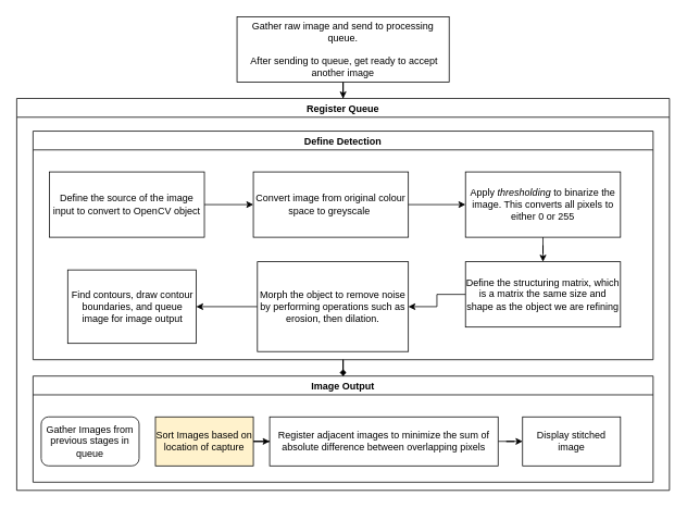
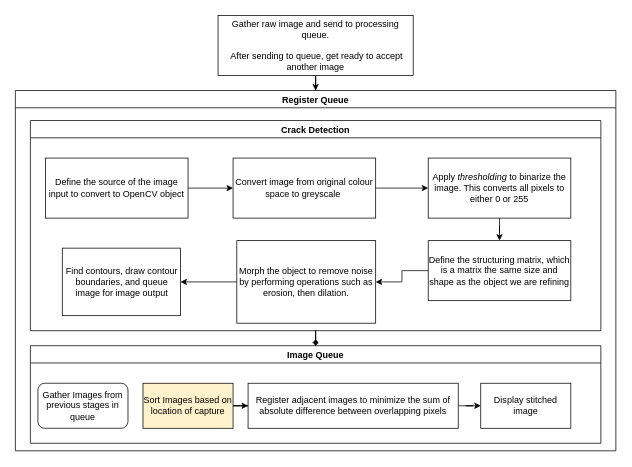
- <mxCell id="6" value="Define Detection" style="swimlane;" parent="4" vertex="1"><mxGeometry x="20" y="40" width="760" height="280" as="geometry" /></mxCell>
+ <mxCell id="6" value="Crack Detection" style="swimlane;" parent="4" vertex="1"><mxGeometry x="20" y="40" width="760" height="280" as="geometry" /></mxCell>
- <mxCell id="18" value="Image Output" style="swimlane;" parent="4" vertex="1"><mxGeometry x="20" y="340" width="760" height="130" as="geometry" /></mxCell>
+ <mxCell id="18" value="Image Queue" style="swimlane;" parent="4" vertex="1"><mxGeometry x="20" y="340" width="760" height="130" as="geometry" /></mxCell>
